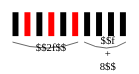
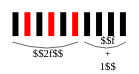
- <mxCell id="14" value="$$2f$$" style="text;html=1;strokeColor=none;fillColor=none;align=center;verticalAlign=middle;whiteSpace=wrap;rounded=0;fontFamily=Computer Modern;fontSource=https%3A%2F%2Ffonts.googleapis.com%2Fcss%3Ffamily%3DComputer%2BModern;fontSize=18;" vertex="1" parent="1"><mxGeometry x="65" y="70" width="40" height="20" as="geometry" /></mxCell>
+ <mxCell id="14" value="$$2f$$" style="text;html=1;strokeColor=none;fillColor=none;align=center;verticalAlign=middle;whiteSpace=wrap;rounded=0;fontFamily=Computer Modern;fontSource=https%3A%2F%2Ffonts.googleapis.com%2Fcss%3Ffamily%3DComputer%2BModern;fontSize=18;" vertex="1" parent="1"><mxGeometry x="60" y="80" width="40" height="20" as="geometry" /></mxCell>
- <mxCell id="15" value="$$f + 8$$" style="text;html=1;strokeColor=none;fillColor=none;align=center;verticalAlign=middle;whiteSpace=wrap;rounded=0;fontFamily=Computer Modern;fontSource=https%3A%2F%2Ffonts.googleapis.com%2Fcss%3Ffamily%3DComputer%2BModern;fontSize=18;" vertex="1" parent="1"><mxGeometry x="160" y="80" width="40" height="20" as="geometry" /></mxCell>
+ <mxCell id="15" value="$$f + 1$$" style="text;html=1;strokeColor=none;fillColor=none;align=center;verticalAlign=middle;whiteSpace=wrap;rounded=0;fontFamily=Computer Modern;fontSource=https%3A%2F%2Ffonts.googleapis.com%2Fcss%3Ffamily%3DComputer%2BModern;fontSize=18;" vertex="1" parent="1"><mxGeometry x="160" y="80" width="40" height="20" as="geometry" /></mxCell>
